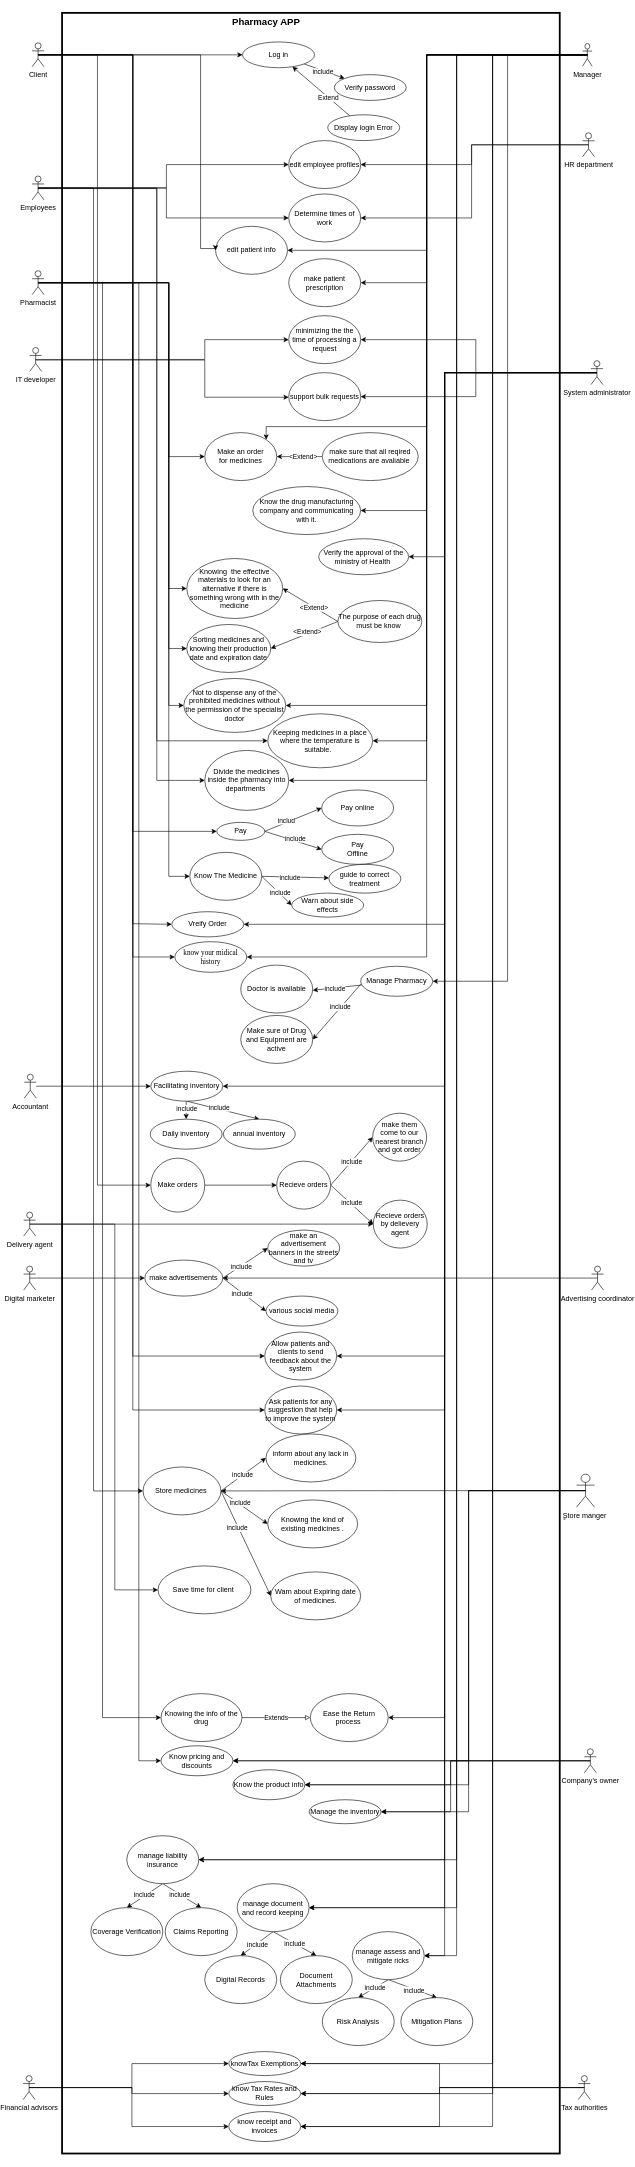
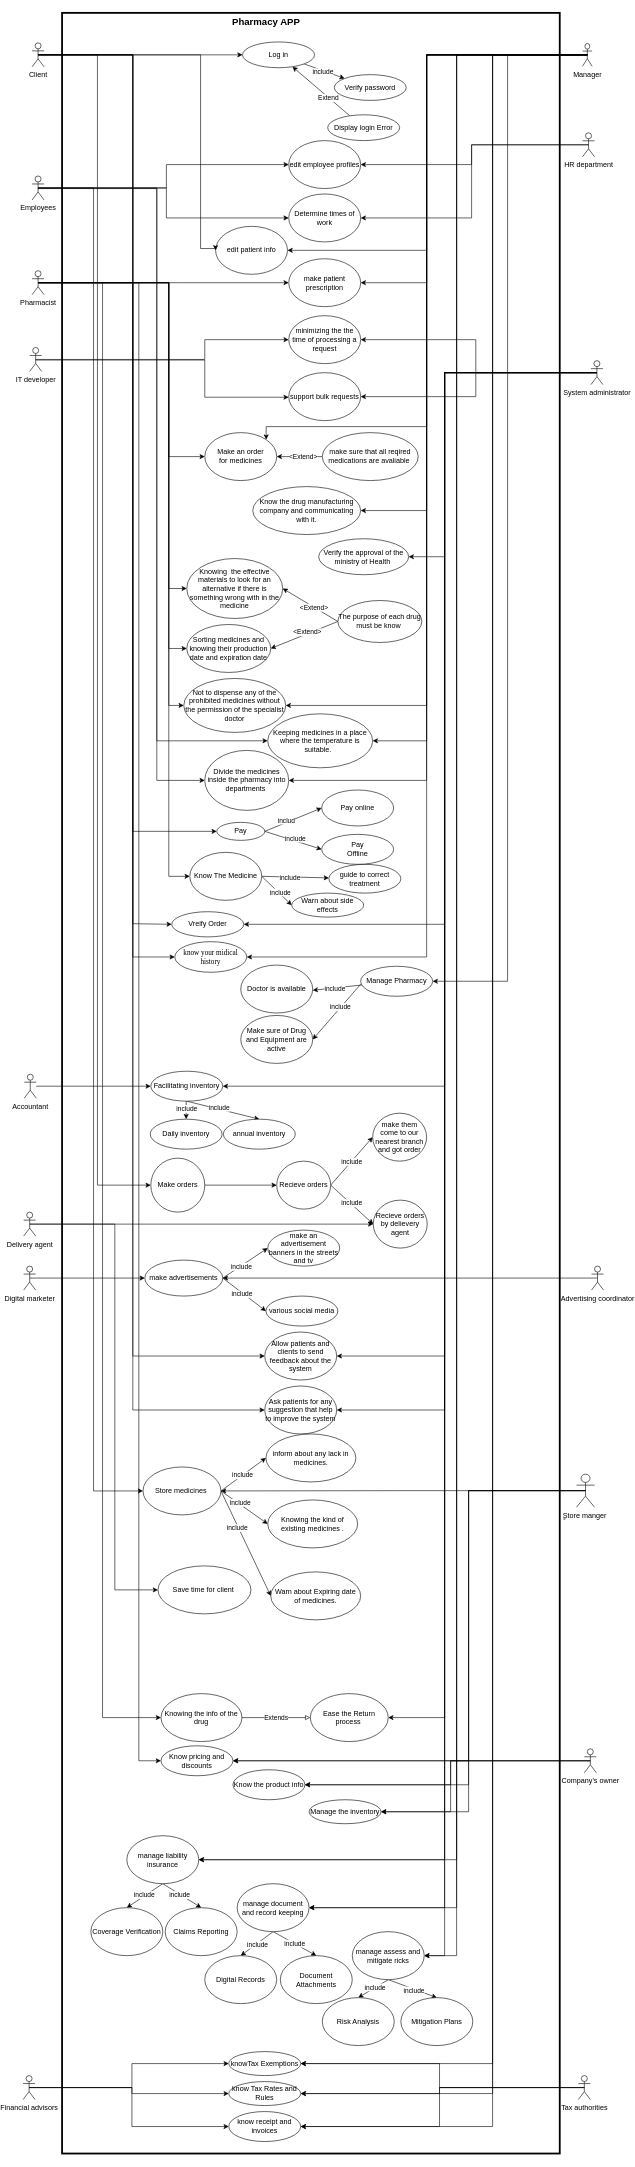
+ <mxCell id="42" style="edgeStyle=orthogonalEdgeStyle;rounded=0;orthogonalLoop=1;jettySize=auto;html=1;entryX=0;entryY=0.5;entryDx=0;entryDy=0;exitX=0.5;exitY=0.5;exitDx=0;exitDy=0;exitPerimeter=0;" parent="1" source="69" target="5" edge="1"><mxGeometry relative="1" as="geometry"><mxPoint x="213" y="400" as="sourcePoint" /><Array as="points"><mxPoint x="283" y="470" /><mxPoint x="283" y="470" /></Array></mxGeometry></mxCell>
